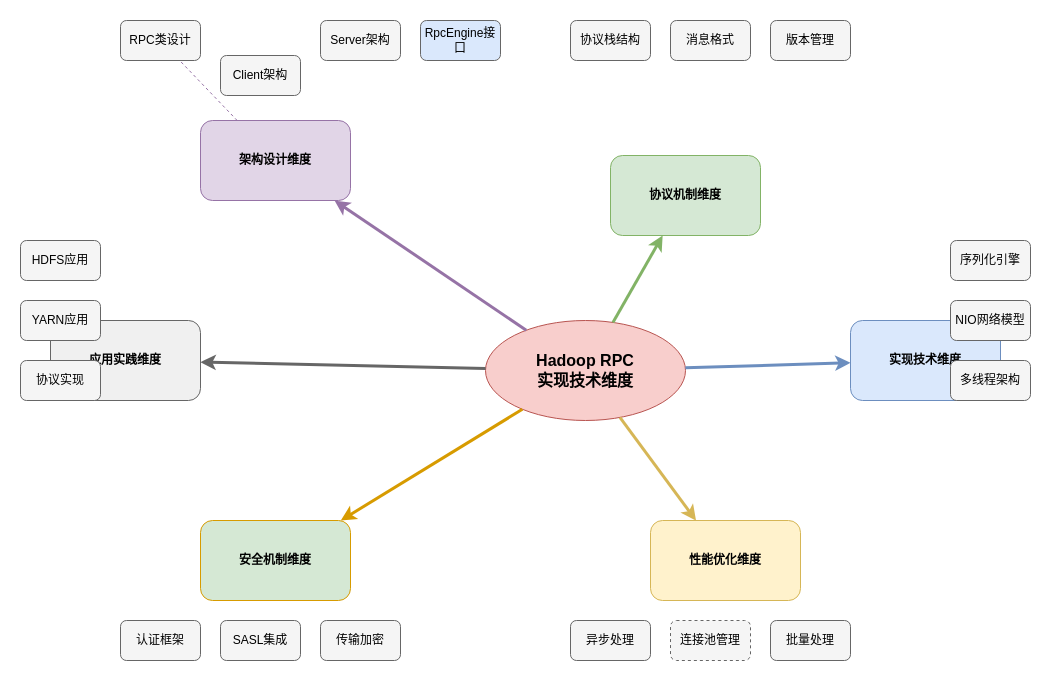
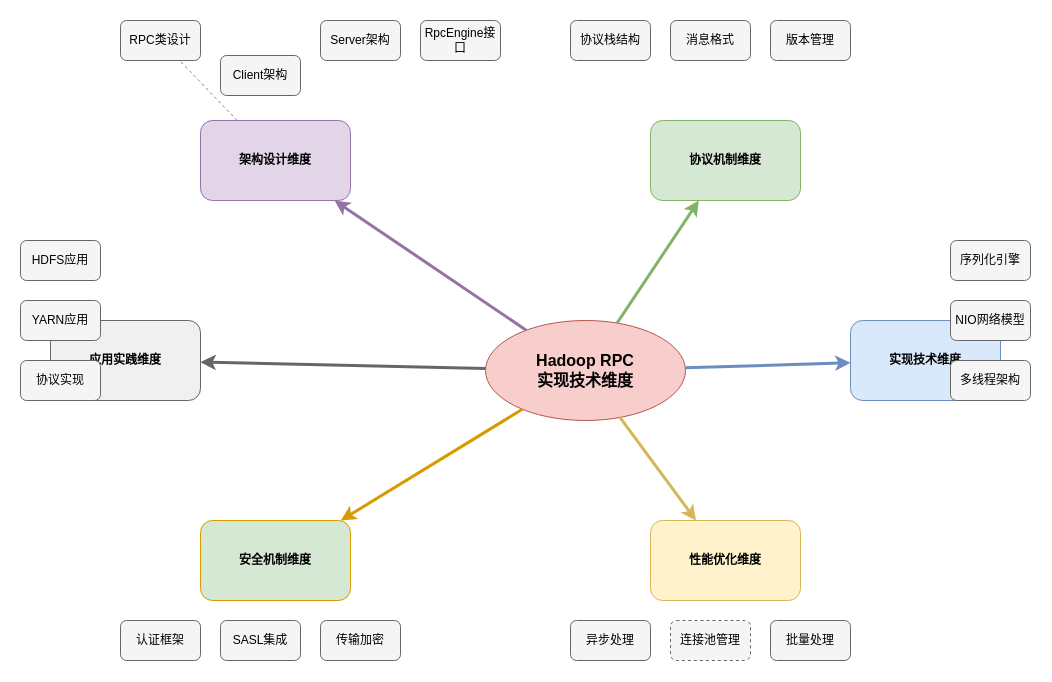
- <mxCell id="12" value="RpcEngine接口" style="rounded=1;whiteSpace=wrap;html=1;fillColor=#dae8fc;strokeColor=#666666;" vertex="1" parent="1"><mxGeometry x="420" y="20" width="80" height="40" as="geometry" /></mxCell>
+ <mxCell id="12" value="RpcEngine接口" style="rounded=1;whiteSpace=wrap;html=1;fillColor=#f5f5f5;strokeColor=#666666;" vertex="1" parent="1"><mxGeometry x="420" y="20" width="80" height="40" as="geometry" /></mxCell>
- <mxCell id="4" value="协议机制维度" style="rounded=1;whiteSpace=wrap;html=1;fillColor=#d5e8d4;strokeColor=#82b366;fontSize=12;fontStyle=1;" vertex="1" parent="1"><mxGeometry x="610" y="155" width="150" height="80" as="geometry" /></mxCell>
+ <mxCell id="4" value="协议机制维度" style="rounded=1;whiteSpace=wrap;html=1;fillColor=#d5e8d4;strokeColor=#82b366;fontSize=12;fontStyle=1;" vertex="1" parent="1"><mxGeometry x="650" y="120" width="150" height="80" as="geometry" /></mxCell>
